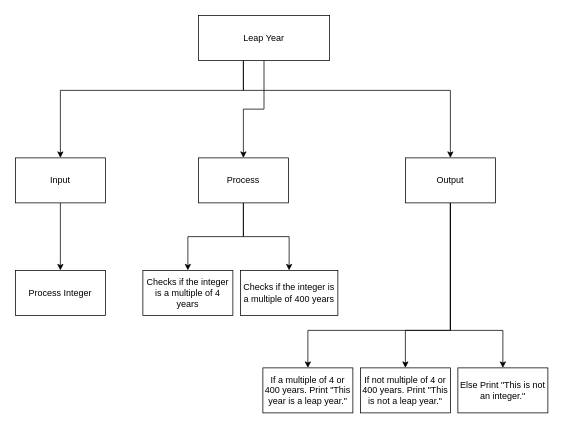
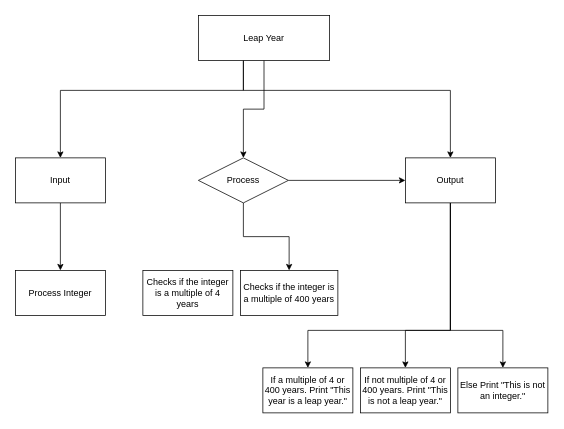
- <mxCell id="10" value="Process" style="rounded=0;whiteSpace=wrap;html=1;" parent="1" vertex="1"><mxGeometry x="264" y="210" width="120" height="60" as="geometry" /></mxCell>
+ <mxCell id="10" value="Process" style="rhombus;whiteSpace=wrap;html=1;" parent="1" vertex="1"><mxGeometry x="264" y="210" width="120" height="60" as="geometry" /></mxCell>
- <mxCell id="8" style="edgeStyle=orthogonalEdgeStyle;rounded=0;html=1;" parent="1" source="10" target="18" edge="1"><mxGeometry relative="1" as="geometry" /></mxCell>
+ <mxCell id="8" style="edgeStyle=orthogonalEdgeStyle;rounded=0;html=1;" parent="1" source="10" target="14" edge="1"><mxGeometry relative="1" as="geometry" /></mxCell>
